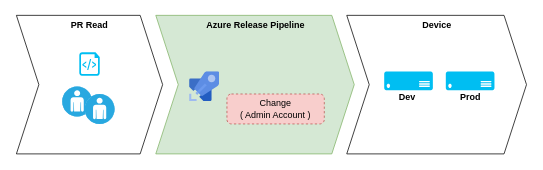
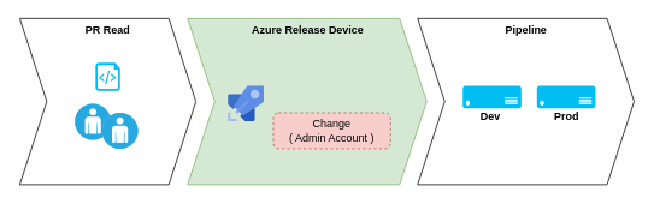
- <mxCell id="3" value="&lt;b&gt;Azure Release Pipeline&lt;/b&gt;" style="html=1;shadow=0;dashed=0;align=center;verticalAlign=top;shape=mxgraph.arrows2.arrow;dy=0;dx=30;notch=30;fillColor=#d5e8d4;strokeColor=#82b366;" vertex="1" parent="1"><mxGeometry x="207" y="20" width="265" height="185" as="geometry" /></mxCell>
+ <mxCell id="3" value="&lt;b&gt;Azure Release Device&lt;/b&gt;" style="html=1;shadow=0;dashed=0;align=center;verticalAlign=top;shape=mxgraph.arrows2.arrow;dy=0;dx=30;notch=30;fillColor=#d5e8d4;strokeColor=#82b366;" vertex="1" parent="1"><mxGeometry x="207" y="20" width="265" height="185" as="geometry" /></mxCell>
- <mxCell id="2" value="&lt;b&gt;Device&lt;/b&gt;" style="html=1;shadow=0;dashed=0;align=center;verticalAlign=top;shape=mxgraph.arrows2.arrow;dy=0;dx=30;notch=30;" vertex="1" parent="1"><mxGeometry x="462" y="20" width="240" height="185" as="geometry" /></mxCell>
+ <mxCell id="2" value="&lt;b&gt;Pipeline&lt;/b&gt;" style="html=1;shadow=0;dashed=0;align=center;verticalAlign=top;shape=mxgraph.arrows2.arrow;dy=0;dx=30;notch=30;" vertex="1" parent="1"><mxGeometry x="462" y="20" width="240" height="185" as="geometry" /></mxCell>
